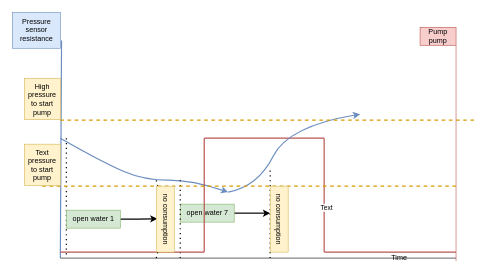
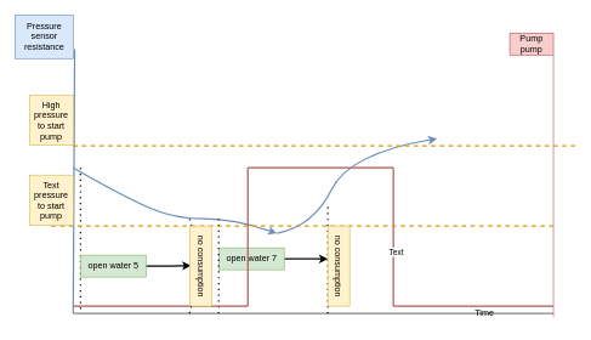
- <mxCell id="12" value="open water 1" style="text;html=1;align=center;verticalAlign=middle;resizable=0;points=[];autosize=1;strokeColor=#82b366;fillColor=#d5e8d4;" vertex="1" parent="1"><mxGeometry x="110" y="350" width="90" height="30" as="geometry" /></mxCell>
+ <mxCell id="12" value="open water 5" style="text;html=1;align=center;verticalAlign=middle;resizable=0;points=[];autosize=1;strokeColor=#82b366;fillColor=#d5e8d4;" vertex="1" parent="1"><mxGeometry x="110" y="350" width="90" height="30" as="geometry" /></mxCell>
